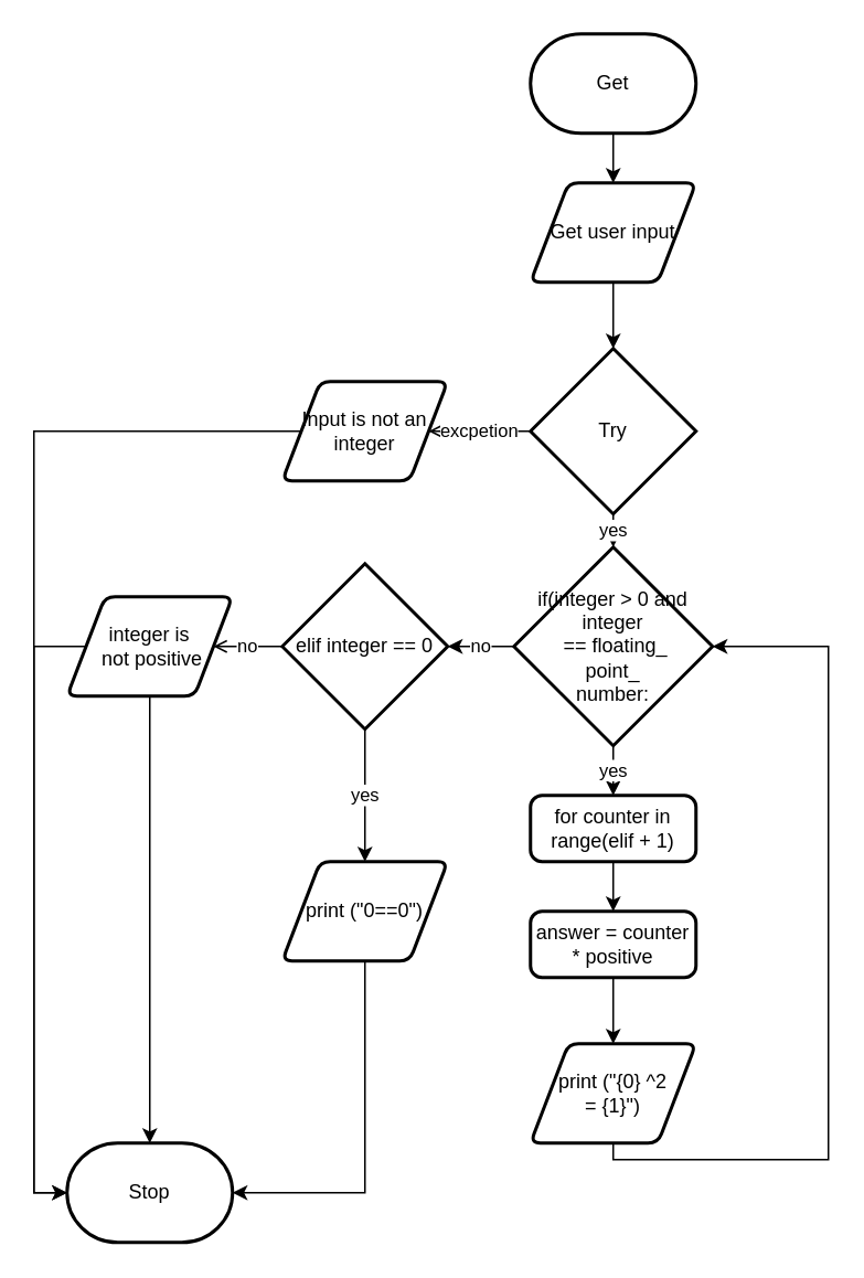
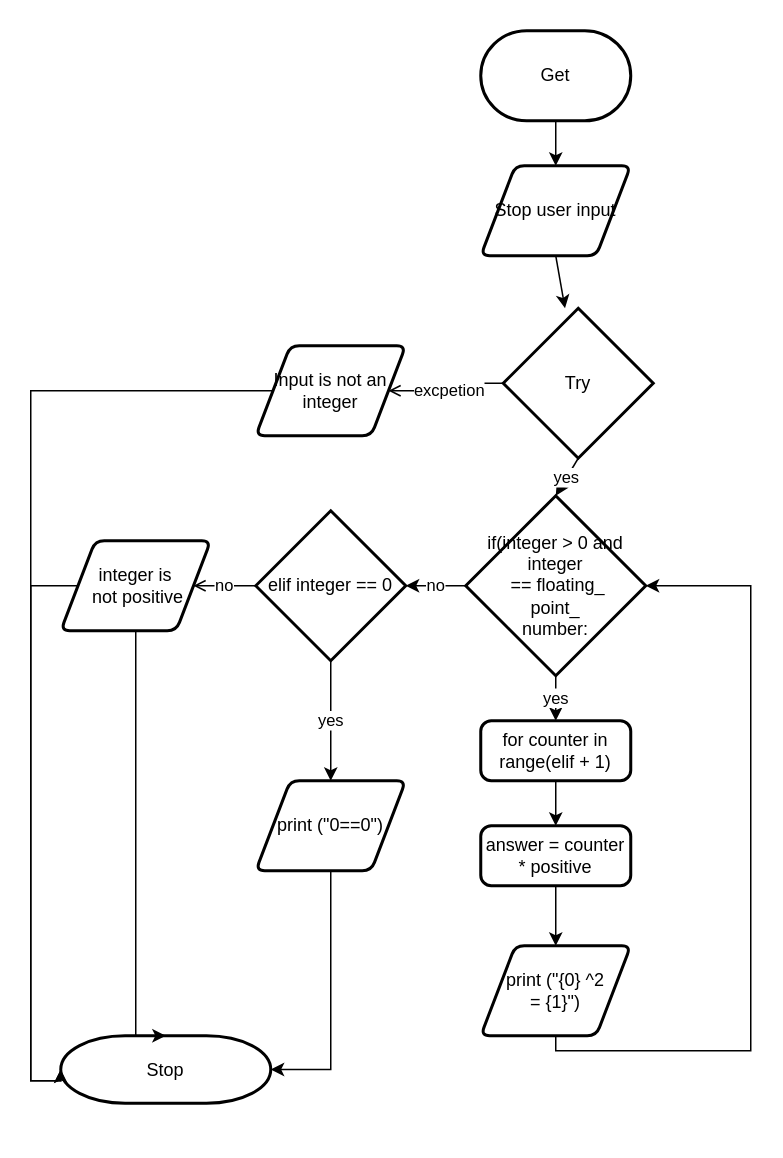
- <mxCell id="5" value="Get user input" style="shape=parallelogram;html=1;strokeWidth=2;perimeter=parallelogramPerimeter;whiteSpace=wrap;rounded=1;arcSize=12;size=0.23;" vertex="1" parent="1"><mxGeometry x="320" y="110" width="100" height="60" as="geometry" /></mxCell>
+ <mxCell id="5" value="Stop user input" style="shape=parallelogram;html=1;strokeWidth=2;perimeter=parallelogramPerimeter;whiteSpace=wrap;rounded=1;arcSize=12;size=0.23;" vertex="1" parent="1"><mxGeometry x="320" y="110" width="100" height="60" as="geometry" /></mxCell>
- <mxCell id="8" value="Try" style="strokeWidth=2;html=1;shape=mxgraph.flowchart.decision;whiteSpace=wrap;" vertex="1" parent="1"><mxGeometry x="320" y="210" width="100" height="100" as="geometry" /></mxCell>
+ <mxCell id="8" value="Try" style="strokeWidth=2;html=1;shape=mxgraph.flowchart.decision;whiteSpace=wrap;" vertex="1" parent="1"><mxGeometry x="335" y="205" width="100" height="100" as="geometry" /></mxCell>
- <mxCell id="23" value="Stop" style="strokeWidth=2;html=1;shape=mxgraph.flowchart.terminator;whiteSpace=wrap;" vertex="1" parent="1"><mxGeometry x="40" y="690" width="100" height="60" as="geometry" /></mxCell>
+ <mxCell id="23" value="Stop" style="strokeWidth=2;html=1;shape=mxgraph.flowchart.terminator;whiteSpace=wrap;" vertex="1" parent="1"><mxGeometry x="40" y="690" width="140" height="45" as="geometry" /></mxCell>
